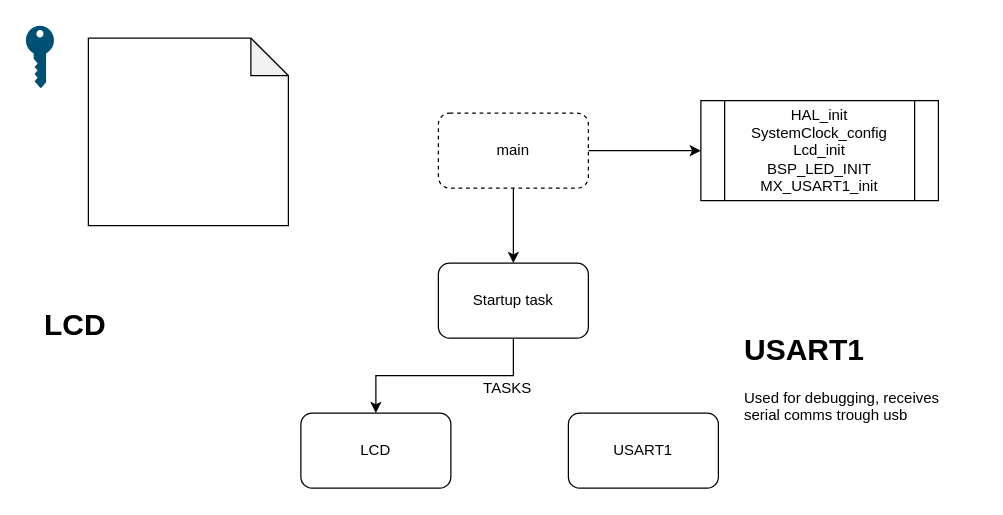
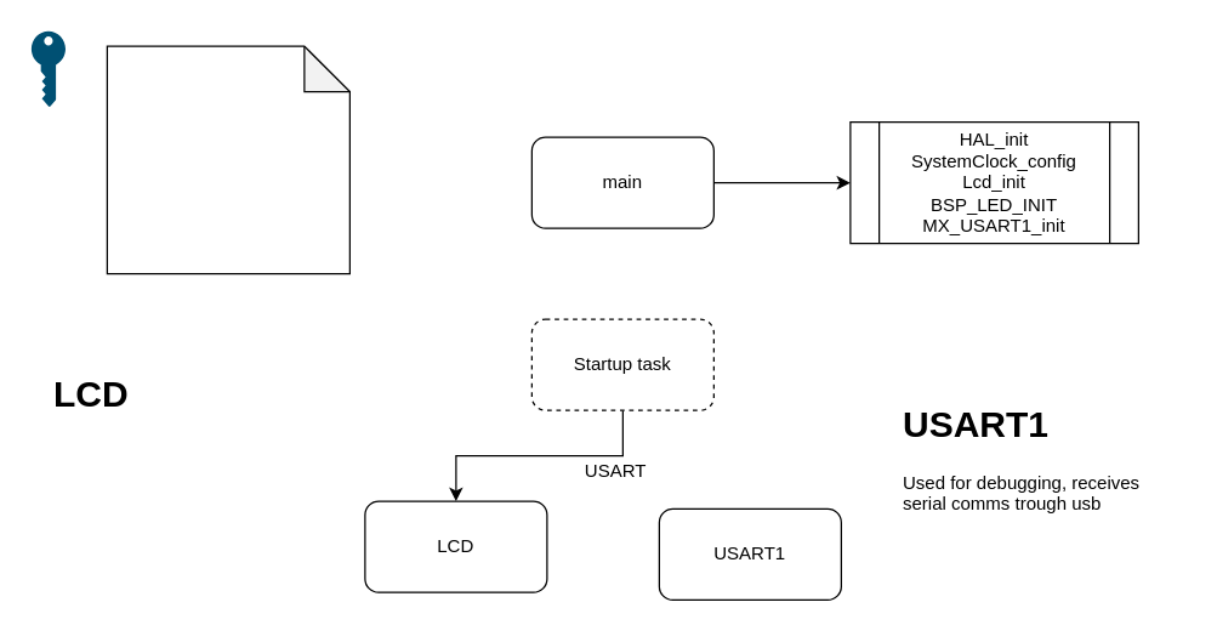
- <mxCell id="4" value="main" style="rounded=1;whiteSpace=wrap;html=1;dashed=1;" vertex="1" parent="1"><mxGeometry x="350" y="90" width="120" height="60" as="geometry" /></mxCell>
+ <mxCell id="4" value="main" style="rounded=1;whiteSpace=wrap;html=1;" vertex="1" parent="1"><mxGeometry x="350" y="90" width="120" height="60" as="geometry" /></mxCell>
- <mxCell id="3" value="" style="edgeStyle=orthogonalEdgeStyle;rounded=0;orthogonalLoop=1;jettySize=auto;html=1;" edge="1" parent="1" source="4" target="6"><mxGeometry relative="1" as="geometry" /></mxCell>
- <mxCell id="6" value="Startup task" style="rounded=1;whiteSpace=wrap;html=1;" vertex="1" parent="1"><mxGeometry x="350" y="210" width="120" height="60" as="geometry" /></mxCell>
+ <mxCell id="6" value="Startup task" style="rounded=1;whiteSpace=wrap;html=1;dashed=1;" vertex="1" parent="1"><mxGeometry x="350" y="210" width="120" height="60" as="geometry" /></mxCell>
- <mxCell id="10" value="TASKS" style="text;html=1;align=center;verticalAlign=middle;resizable=0;points=[];autosize=1;" vertex="1" parent="1"><mxGeometry x="380" y="300" width="50" height="20" as="geometry" /></mxCell>
+ <mxCell id="10" value="USART" style="text;html=1;align=center;verticalAlign=middle;resizable=0;points=[];autosize=1;" vertex="1" parent="1"><mxGeometry x="380" y="300" width="50" height="20" as="geometry" /></mxCell>
- <mxCell id="8" value="USART1" style="rounded=1;whiteSpace=wrap;html=1;" vertex="1" parent="1"><mxGeometry x="454" y="330" width="120" height="60" as="geometry" /></mxCell>
+ <mxCell id="8" value="USART1" style="rounded=1;whiteSpace=wrap;html=1;" vertex="1" parent="1"><mxGeometry x="434" y="335" width="120" height="60" as="geometry" /></mxCell>
